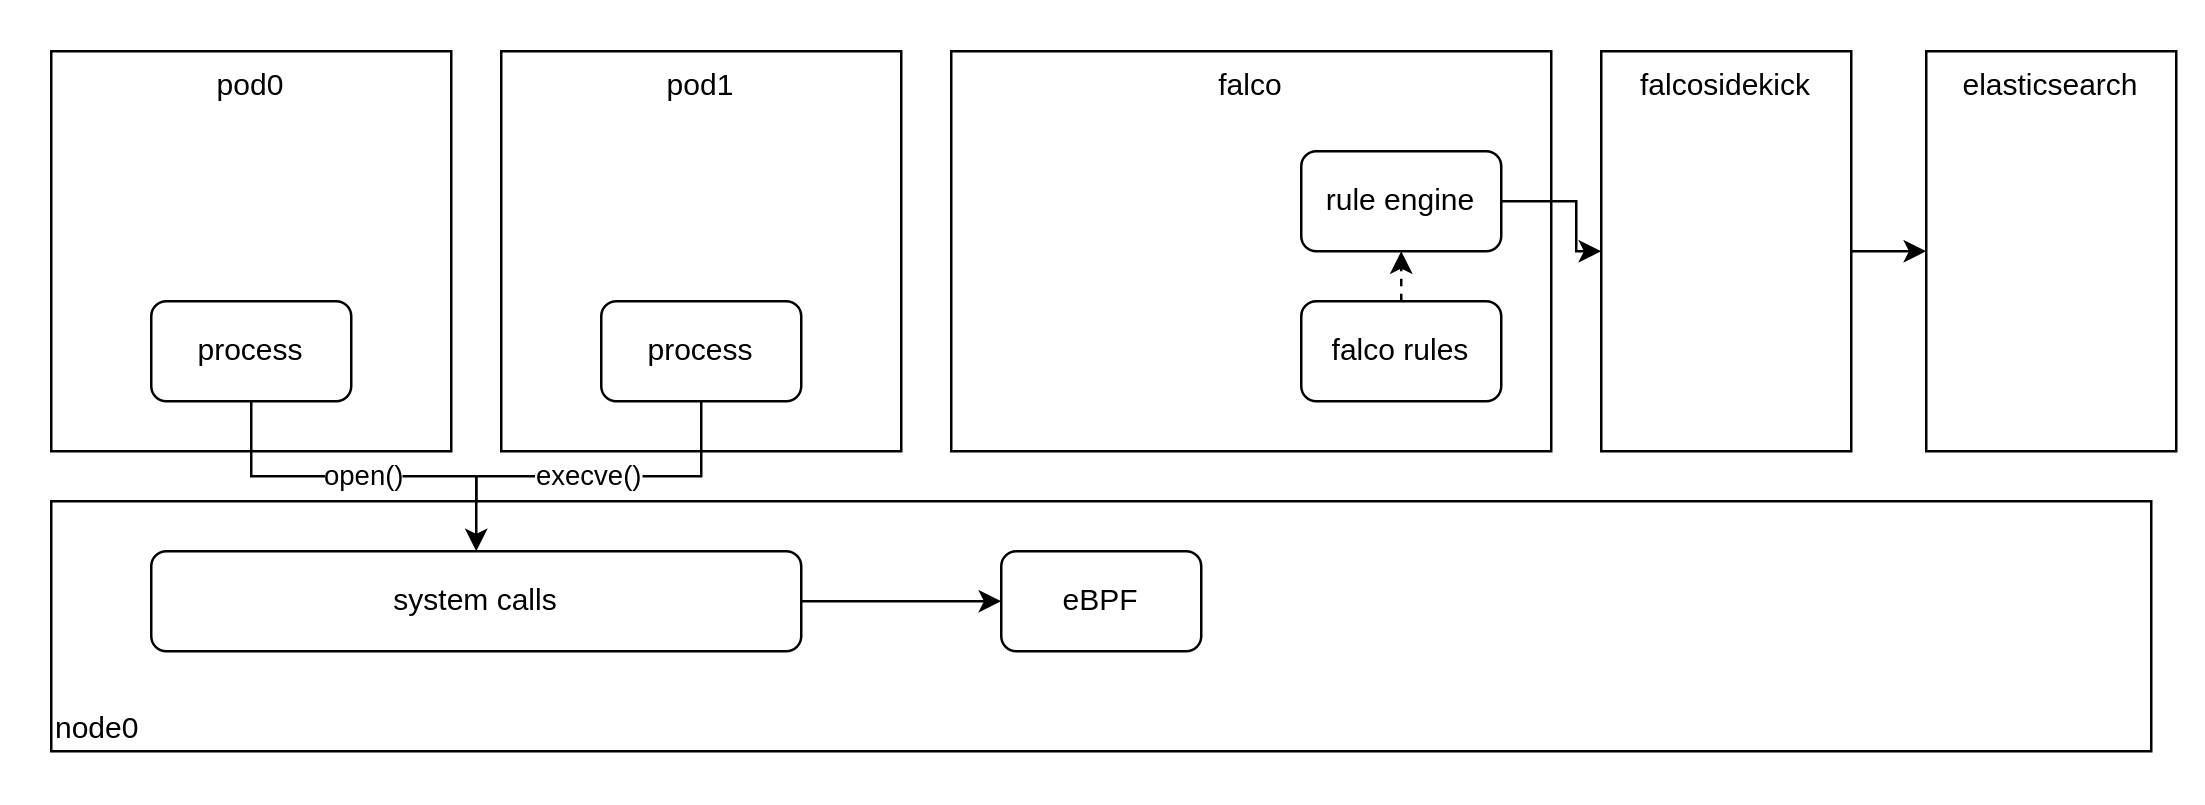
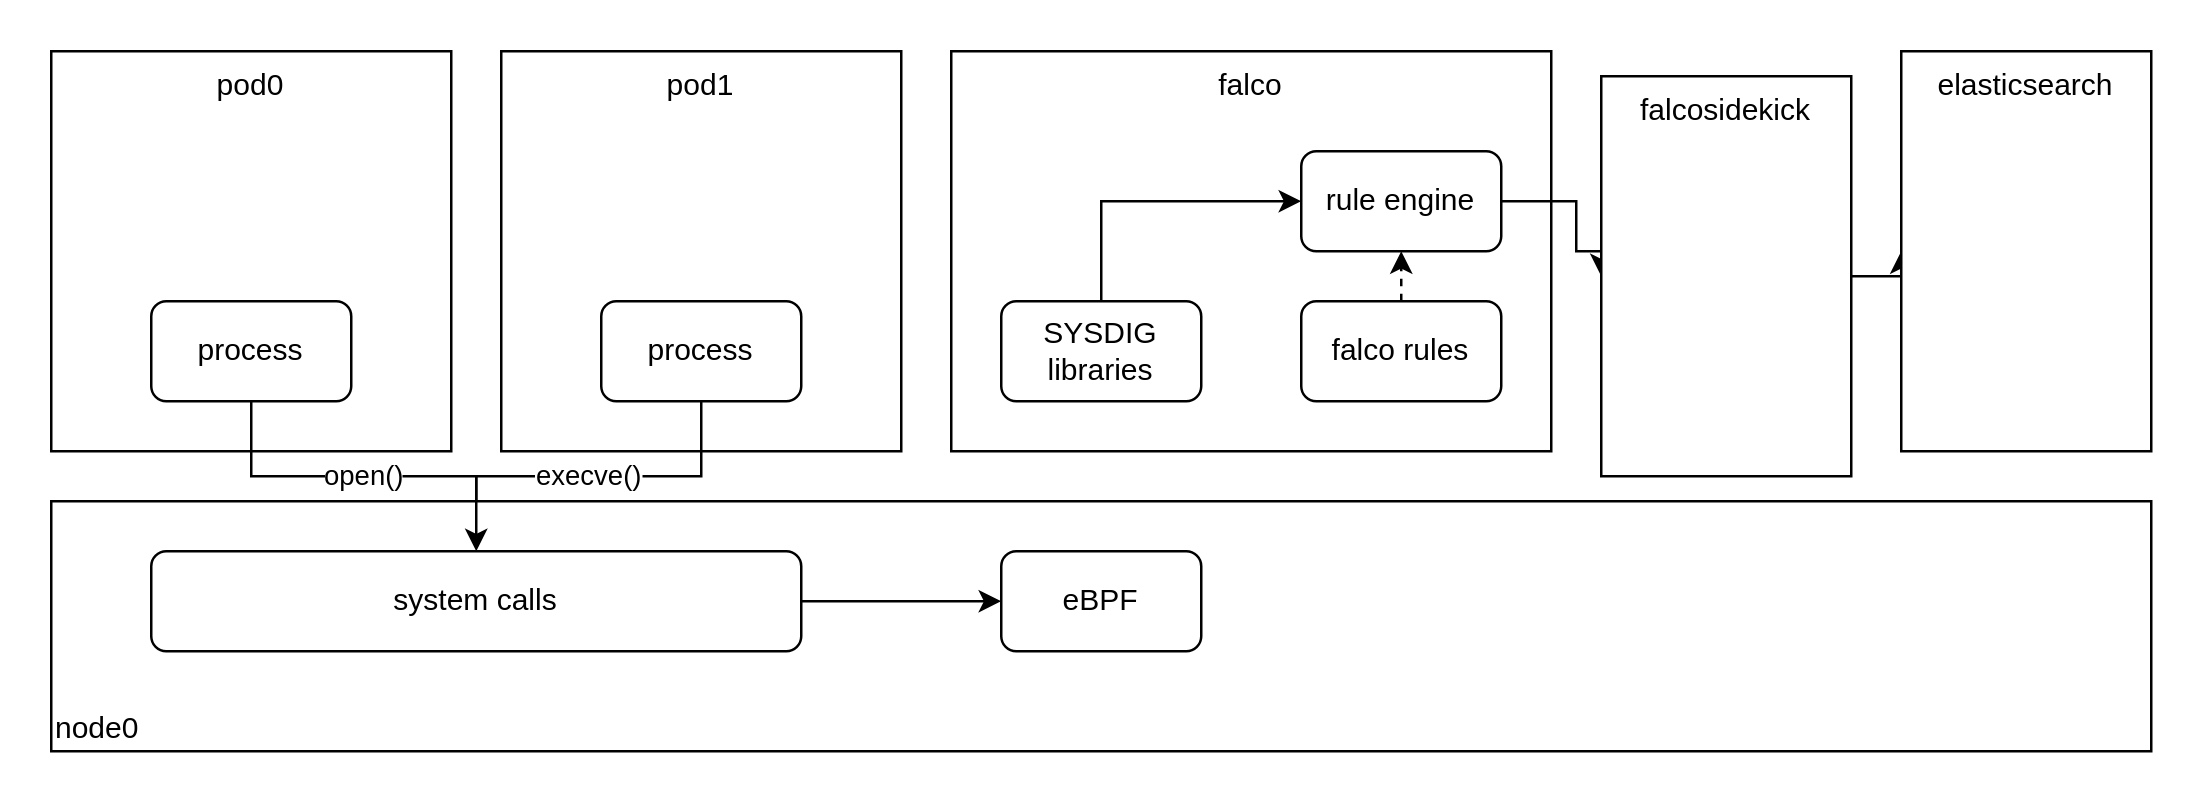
+ <mxCell id="13" style="edgeStyle=orthogonalEdgeStyle;rounded=0;orthogonalLoop=1;jettySize=auto;html=1;exitX=0.5;exitY=0;exitDx=0;exitDy=0;entryX=0;entryY=0.5;entryDx=0;entryDy=0;" parent="1" source="14" target="16" edge="1"><mxGeometry relative="1" as="geometry" /></mxCell>
- <mxCell id="20" value="falcosidekick" style="rounded=0;whiteSpace=wrap;html=1;verticalAlign=top;align=center;" parent="1" vertex="1"><mxGeometry x="640" y="20" width="100" height="160" as="geometry" /></mxCell>
+ <mxCell id="20" value="falcosidekick" style="rounded=0;whiteSpace=wrap;html=1;verticalAlign=top;align=center;" parent="1" vertex="1"><mxGeometry x="640" y="30" width="100" height="160" as="geometry" /></mxCell>
- <mxCell id="21" value="elasticsearch" style="rounded=0;whiteSpace=wrap;html=1;verticalAlign=top;align=center;" parent="1" vertex="1"><mxGeometry x="770" y="20" width="100" height="160" as="geometry" /></mxCell>
+ <mxCell id="21" value="elasticsearch" style="rounded=0;whiteSpace=wrap;html=1;verticalAlign=top;align=center;" parent="1" vertex="1"><mxGeometry x="760" y="20" width="100" height="160" as="geometry" /></mxCell>
+ <mxCell id="14" value="SYSDIG&lt;br&gt;libraries" style="rounded=1;whiteSpace=wrap;html=1;" parent="1" vertex="1"><mxGeometry x="400" y="120" width="80" height="40" as="geometry" /></mxCell>
